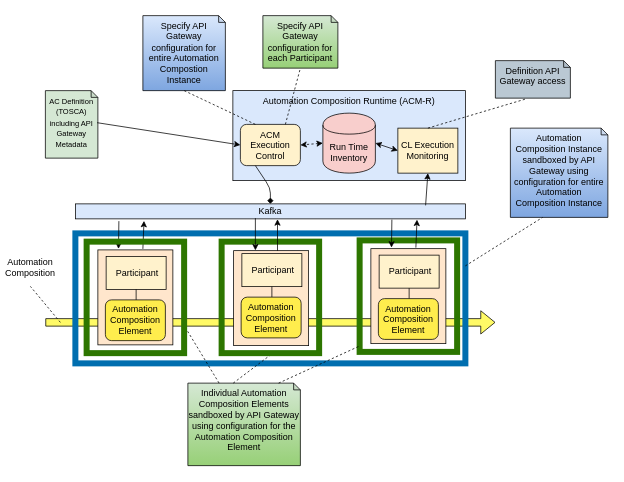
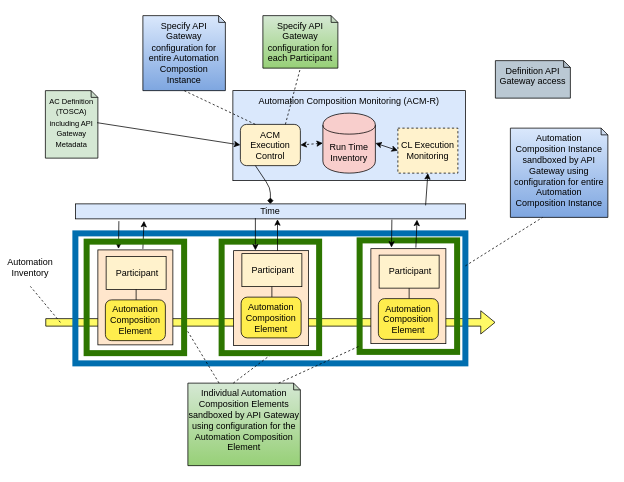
- <mxCell id="12" value="Automation Composition Runtime (ACM-R)" style="rounded=0;whiteSpace=wrap;html=1;fillColor=#dae8fc;strokeColor=#000000;verticalAlign=top;fontColor=#000000;" parent="1" vertex="1"><mxGeometry x="310" y="120" width="310" height="120" as="geometry" /></mxCell>
+ <mxCell id="12" value="Automation Composition Monitoring (ACM-R)" style="rounded=0;whiteSpace=wrap;html=1;fillColor=#dae8fc;strokeColor=#000000;verticalAlign=top;fontColor=#000000;" parent="1" vertex="1"><mxGeometry x="310" y="120" width="310" height="120" as="geometry" /></mxCell>
- <mxCell id="30" value="" style="endArrow=none;dashed=1;html=1;entryX=0.41;entryY=1.02;entryDx=0;entryDy=0;entryPerimeter=0;exitX=0.5;exitY=0;exitDx=0;exitDy=0;fontColor=#000000;strokeColor=#000000;" parent="1" source="18" target="29" edge="1"><mxGeometry width="50" height="50" relative="1" as="geometry"><mxPoint x="390" y="175" as="sourcePoint" /><mxPoint x="450" y="50" as="targetPoint" /></mxGeometry></mxCell>
- <mxCell id="18" value="&lt;div&gt;CL Execution Monitoring&lt;br&gt;&lt;/div&gt;" style="rounded=0;whiteSpace=wrap;html=1;fillColor=#fff2cc;strokeColor=#000000;fontColor=#000000;" parent="1" vertex="1"><mxGeometry x="530" y="170" width="80" height="60" as="geometry" /></mxCell>
+ <mxCell id="18" value="&lt;div&gt;CL Execution Monitoring&lt;br&gt;&lt;/div&gt;" style="rounded=0;whiteSpace=wrap;html=1;fillColor=#fff2cc;strokeColor=#000000;fontColor=#000000;dashed=1;" parent="1" vertex="1"><mxGeometry x="530" y="170" width="80" height="60" as="geometry" /></mxCell>
- <mxCell id="17" value="Kafka" style="rounded=0;whiteSpace=wrap;html=1;fillColor=#dae8fc;strokeColor=#000000;fontColor=#000000;" parent="1" vertex="1"><mxGeometry x="100" y="271" width="520" height="20" as="geometry" /></mxCell>
+ <mxCell id="17" value="Time" style="rounded=0;whiteSpace=wrap;html=1;fillColor=#dae8fc;strokeColor=#000000;fontColor=#000000;" parent="1" vertex="1"><mxGeometry x="100" y="271" width="520" height="20" as="geometry" /></mxCell>
- <mxCell id="21" value="Automation&lt;br&gt;Composition" style="text;html=1;strokeColor=none;fillColor=none;align=center;verticalAlign=middle;whiteSpace=wrap;rounded=0;fontColor=#000000;strokeWidth=0;" parent="1" vertex="1"><mxGeometry x="20" y="341" width="40" height="30" as="geometry" /></mxCell>
+ <mxCell id="21" value="Automation&lt;br&gt;Inventory" style="text;html=1;strokeColor=none;fillColor=none;align=center;verticalAlign=middle;whiteSpace=wrap;rounded=0;fontColor=#000000;strokeWidth=0;" parent="1" vertex="1"><mxGeometry x="20" y="341" width="40" height="30" as="geometry" /></mxCell>
